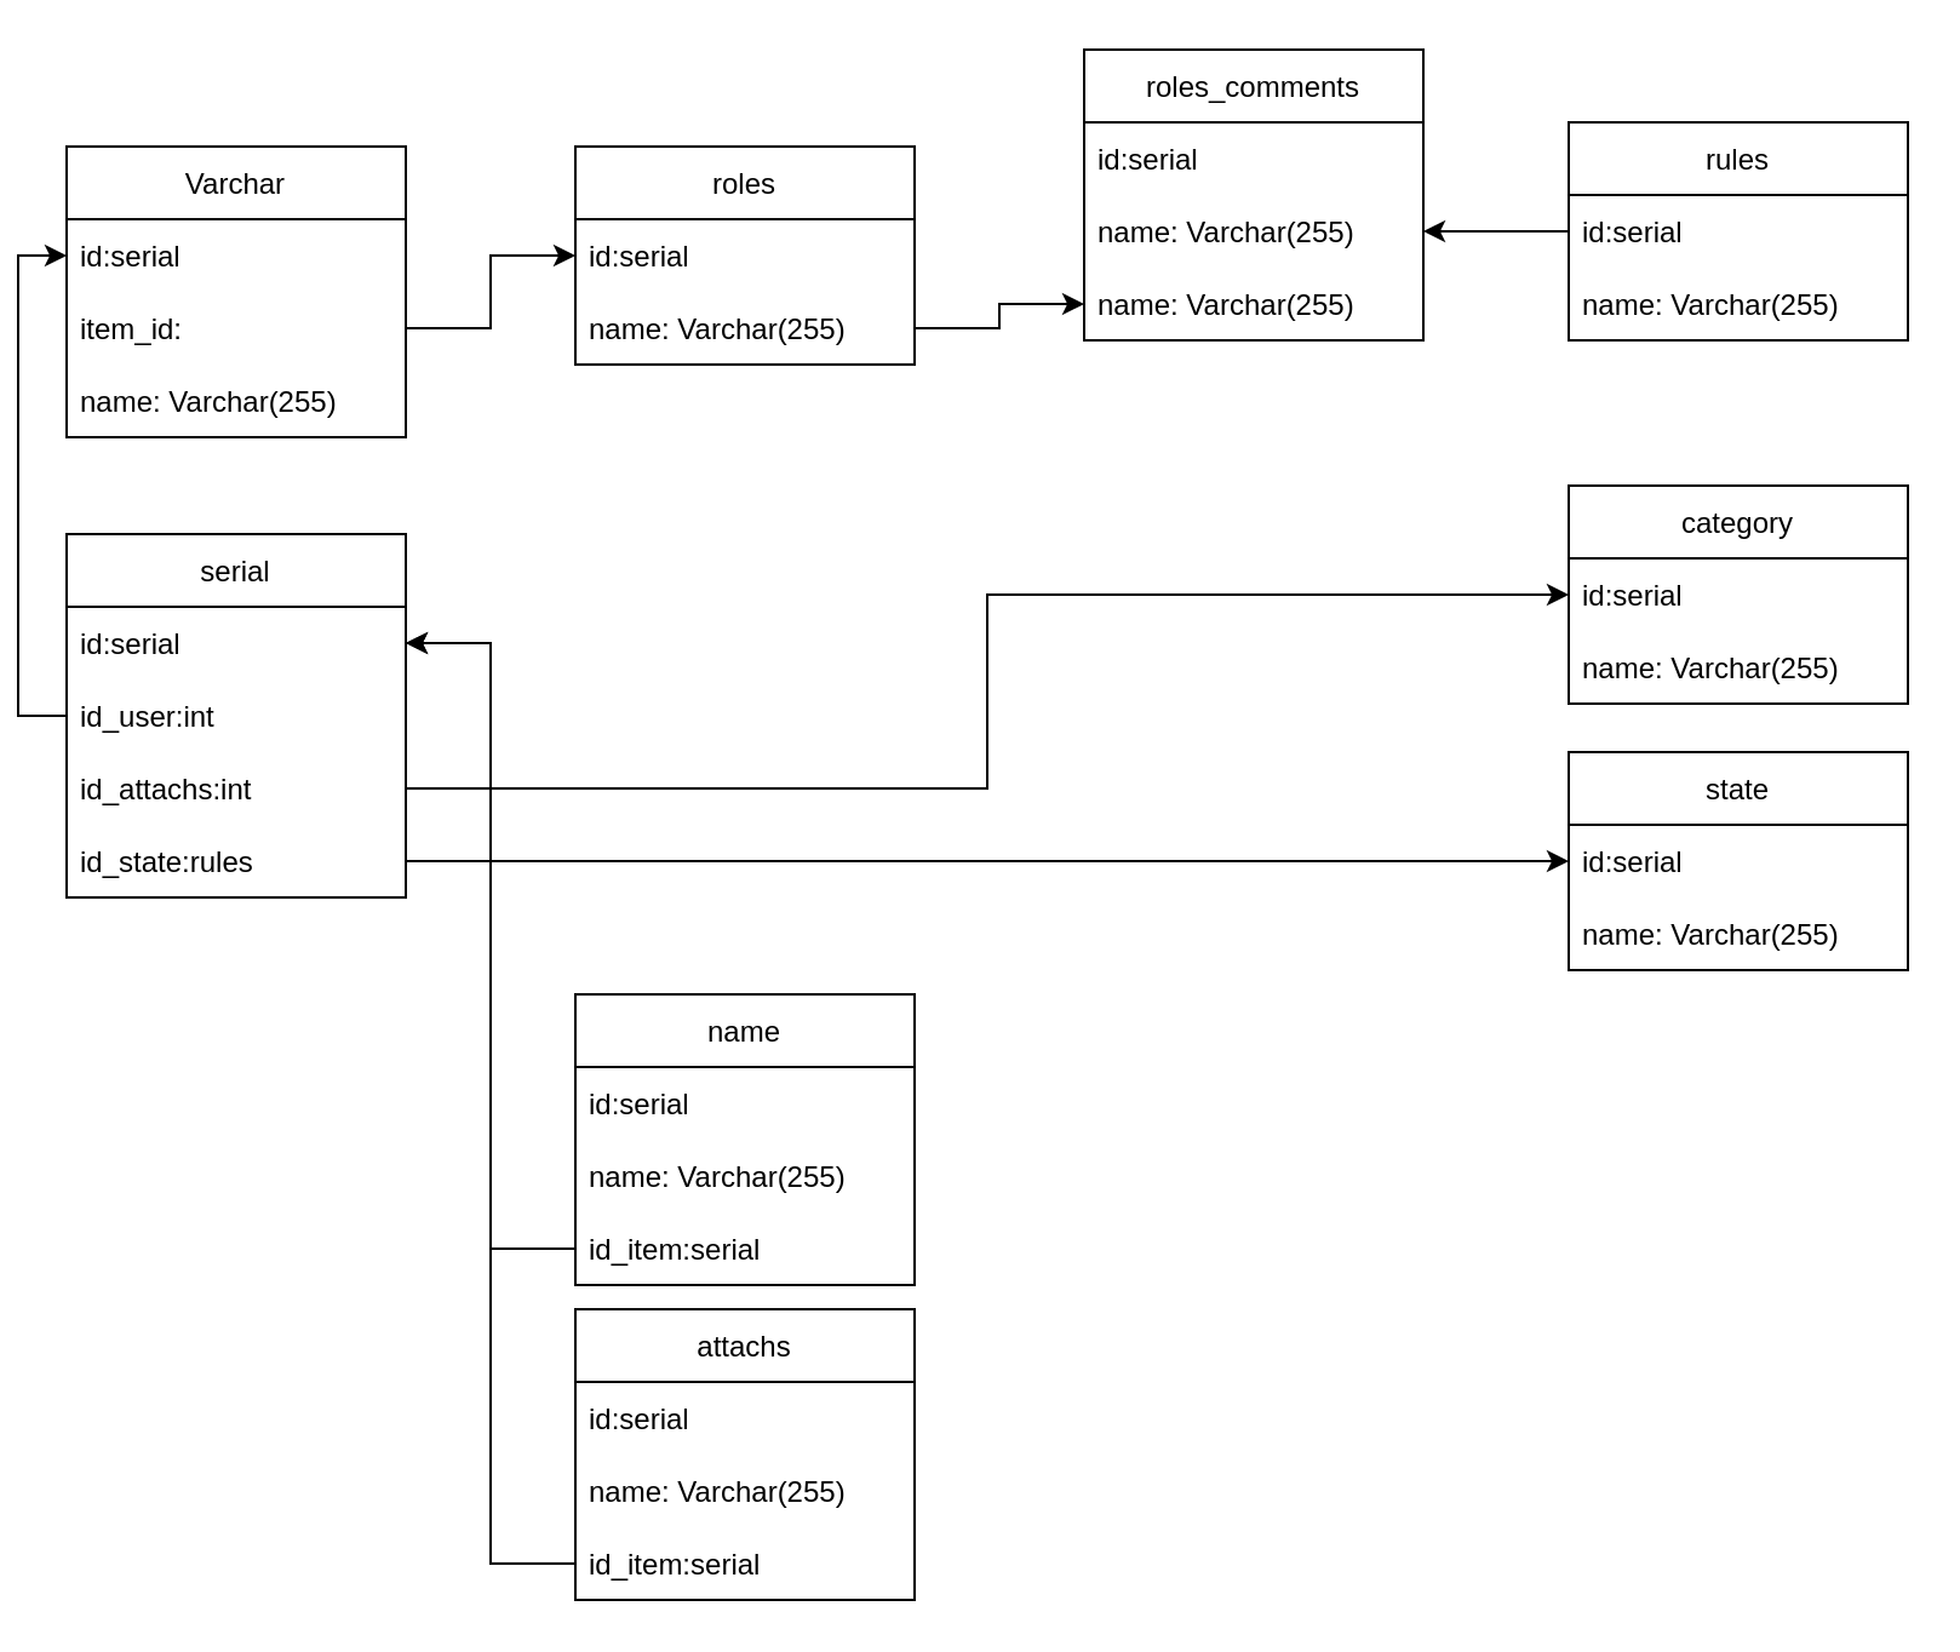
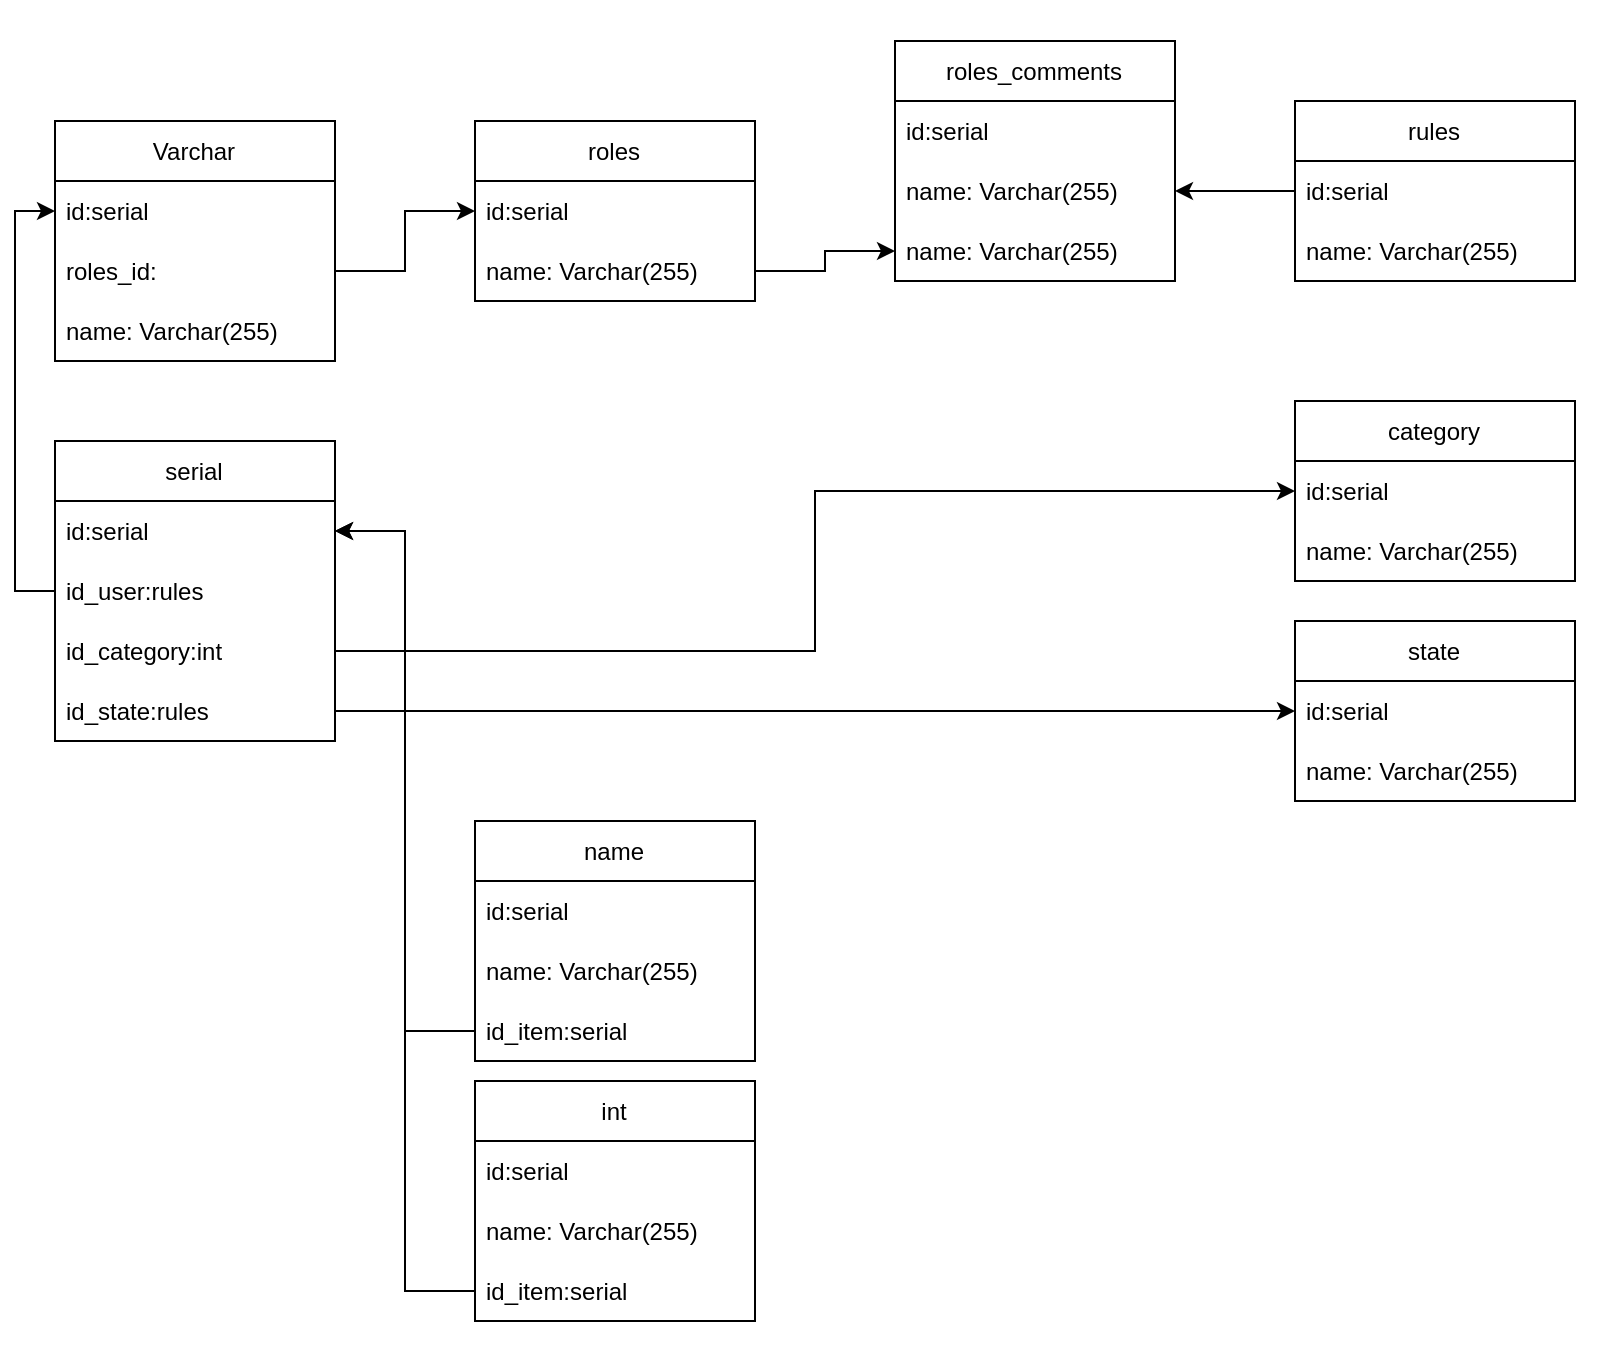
- <mxCell id="4" value="item_id: " style="text;strokeColor=none;fillColor=none;align=left;verticalAlign=middle;spacingLeft=4;spacingRight=4;overflow=hidden;points=[[0,0.5],[1,0.5]];portConstraint=eastwest;rotatable=0;" vertex="1" parent="2"><mxGeometry y="60" width="140" height="30" as="geometry" /></mxCell>
+ <mxCell id="4" value="roles_id: " style="text;strokeColor=none;fillColor=none;align=left;verticalAlign=middle;spacingLeft=4;spacingRight=4;overflow=hidden;points=[[0,0.5],[1,0.5]];portConstraint=eastwest;rotatable=0;" vertex="1" parent="2"><mxGeometry y="60" width="140" height="30" as="geometry" /></mxCell>
- <mxCell id="15" value="id_user:int" style="text;strokeColor=none;fillColor=none;align=left;verticalAlign=middle;spacingLeft=4;spacingRight=4;overflow=hidden;points=[[0,0.5],[1,0.5]];portConstraint=eastwest;rotatable=0;" vertex="1" parent="13"><mxGeometry y="60" width="140" height="30" as="geometry" /></mxCell>
+ <mxCell id="15" value="id_user:rules" style="text;strokeColor=none;fillColor=none;align=left;verticalAlign=middle;spacingLeft=4;spacingRight=4;overflow=hidden;points=[[0,0.5],[1,0.5]];portConstraint=eastwest;rotatable=0;" vertex="1" parent="13"><mxGeometry y="60" width="140" height="30" as="geometry" /></mxCell>
- <mxCell id="16" value="id_attachs:int" style="text;strokeColor=none;fillColor=none;align=left;verticalAlign=middle;spacingLeft=4;spacingRight=4;overflow=hidden;points=[[0,0.5],[1,0.5]];portConstraint=eastwest;rotatable=0;" vertex="1" parent="13"><mxGeometry y="90" width="140" height="30" as="geometry" /></mxCell>
+ <mxCell id="16" value="id_category:int" style="text;strokeColor=none;fillColor=none;align=left;verticalAlign=middle;spacingLeft=4;spacingRight=4;overflow=hidden;points=[[0,0.5],[1,0.5]];portConstraint=eastwest;rotatable=0;" vertex="1" parent="13"><mxGeometry y="90" width="140" height="30" as="geometry" /></mxCell>
- <mxCell id="18" value="attachs" style="swimlane;fontStyle=0;childLayout=stackLayout;horizontal=1;startSize=30;horizontalStack=0;resizeParent=1;resizeParentMax=0;resizeLast=0;collapsible=1;marginBottom=0;" vertex="1" parent="1"><mxGeometry x="230" y="540" width="140" height="120" as="geometry" /></mxCell>
+ <mxCell id="18" value="int" style="swimlane;fontStyle=0;childLayout=stackLayout;horizontal=1;startSize=30;horizontalStack=0;resizeParent=1;resizeParentMax=0;resizeLast=0;collapsible=1;marginBottom=0;" vertex="1" parent="1"><mxGeometry x="230" y="540" width="140" height="120" as="geometry" /></mxCell>
